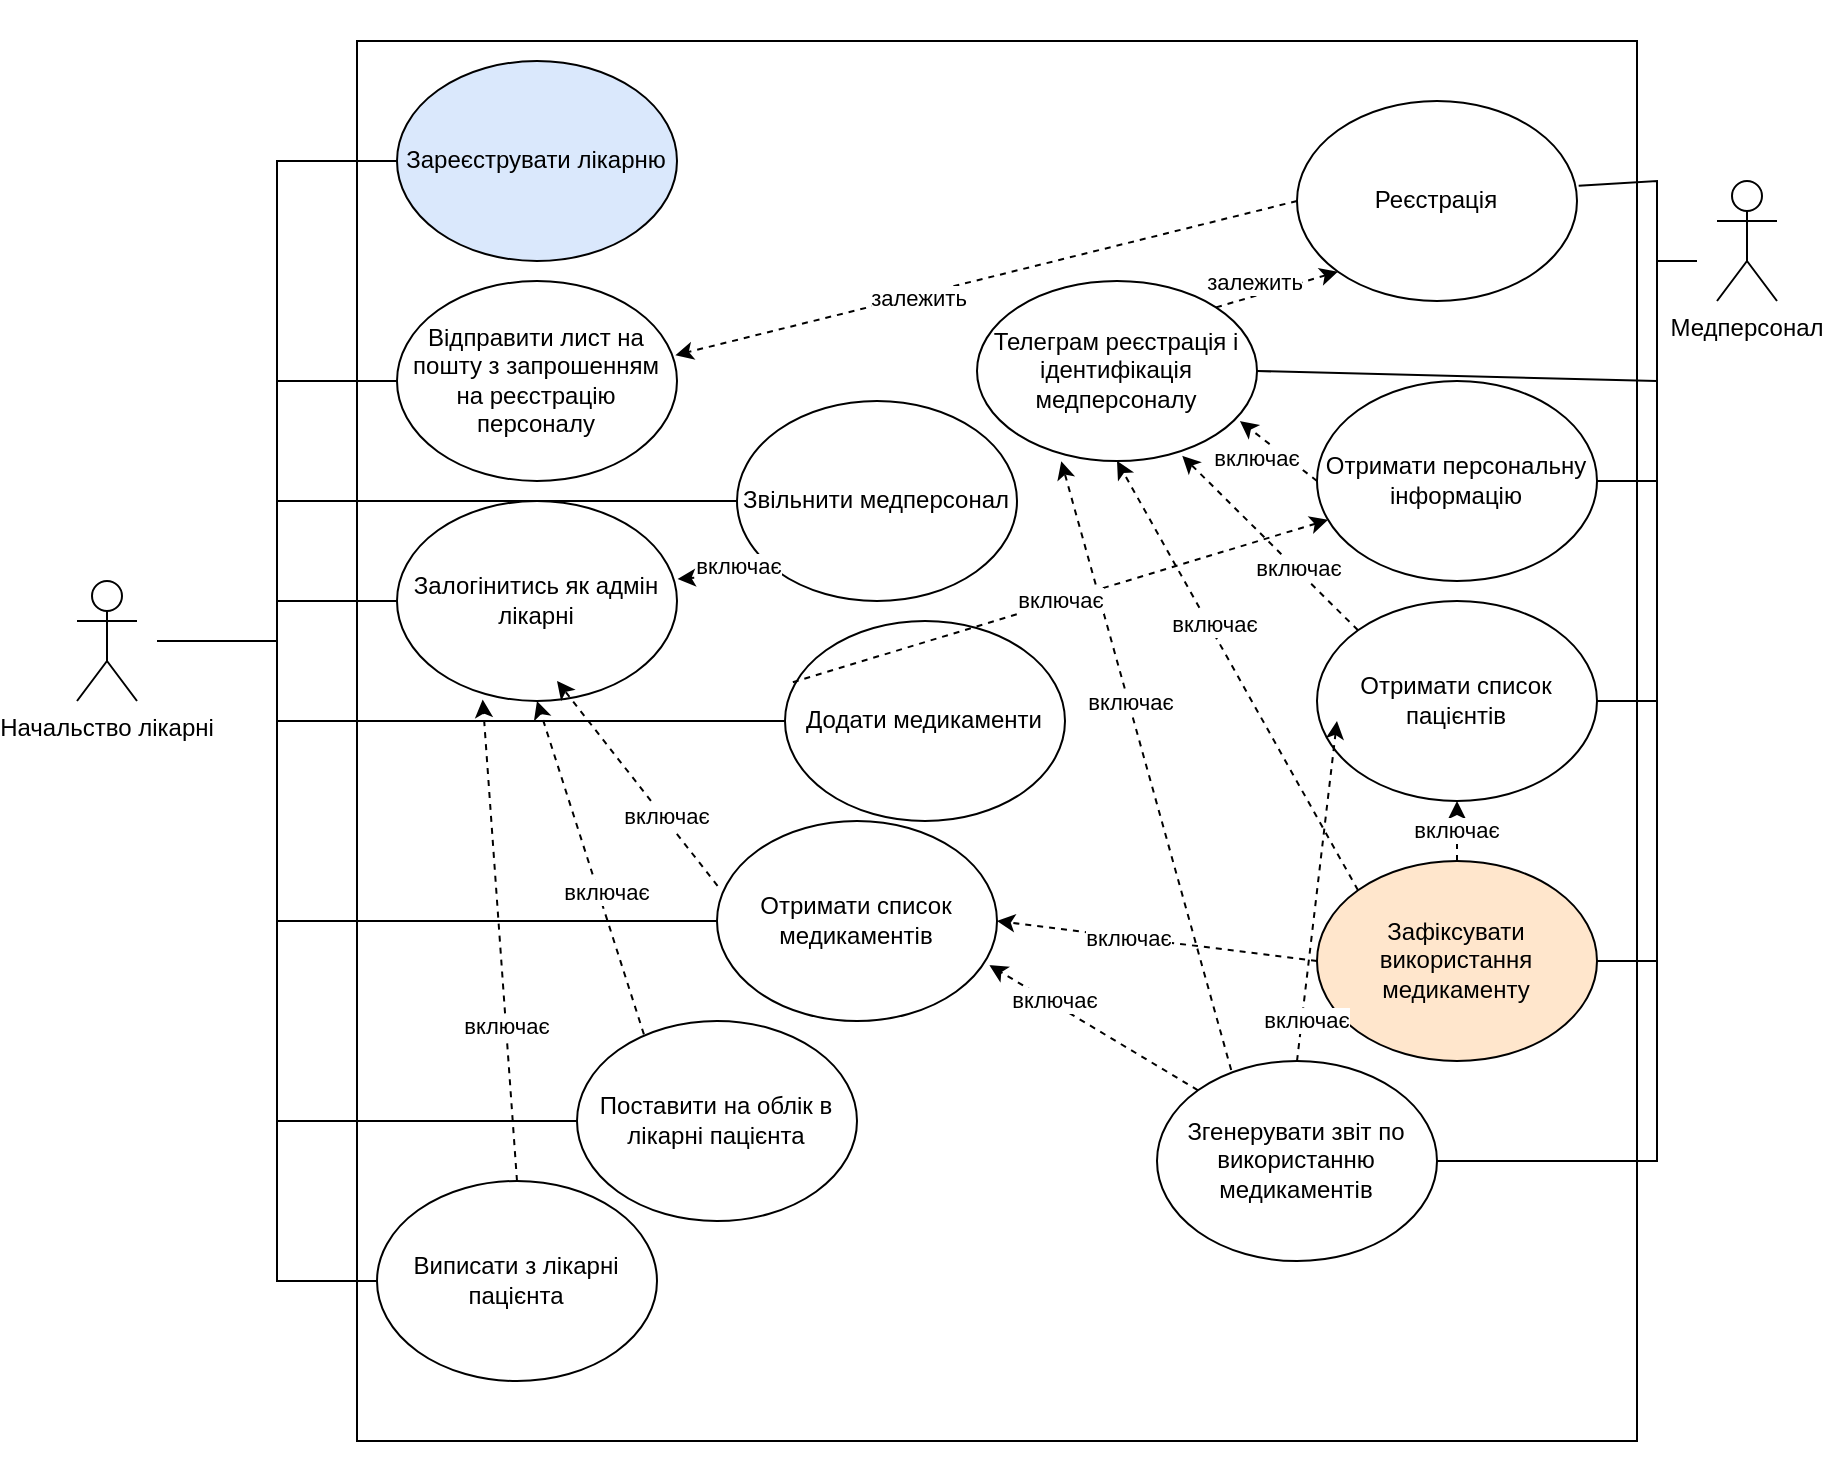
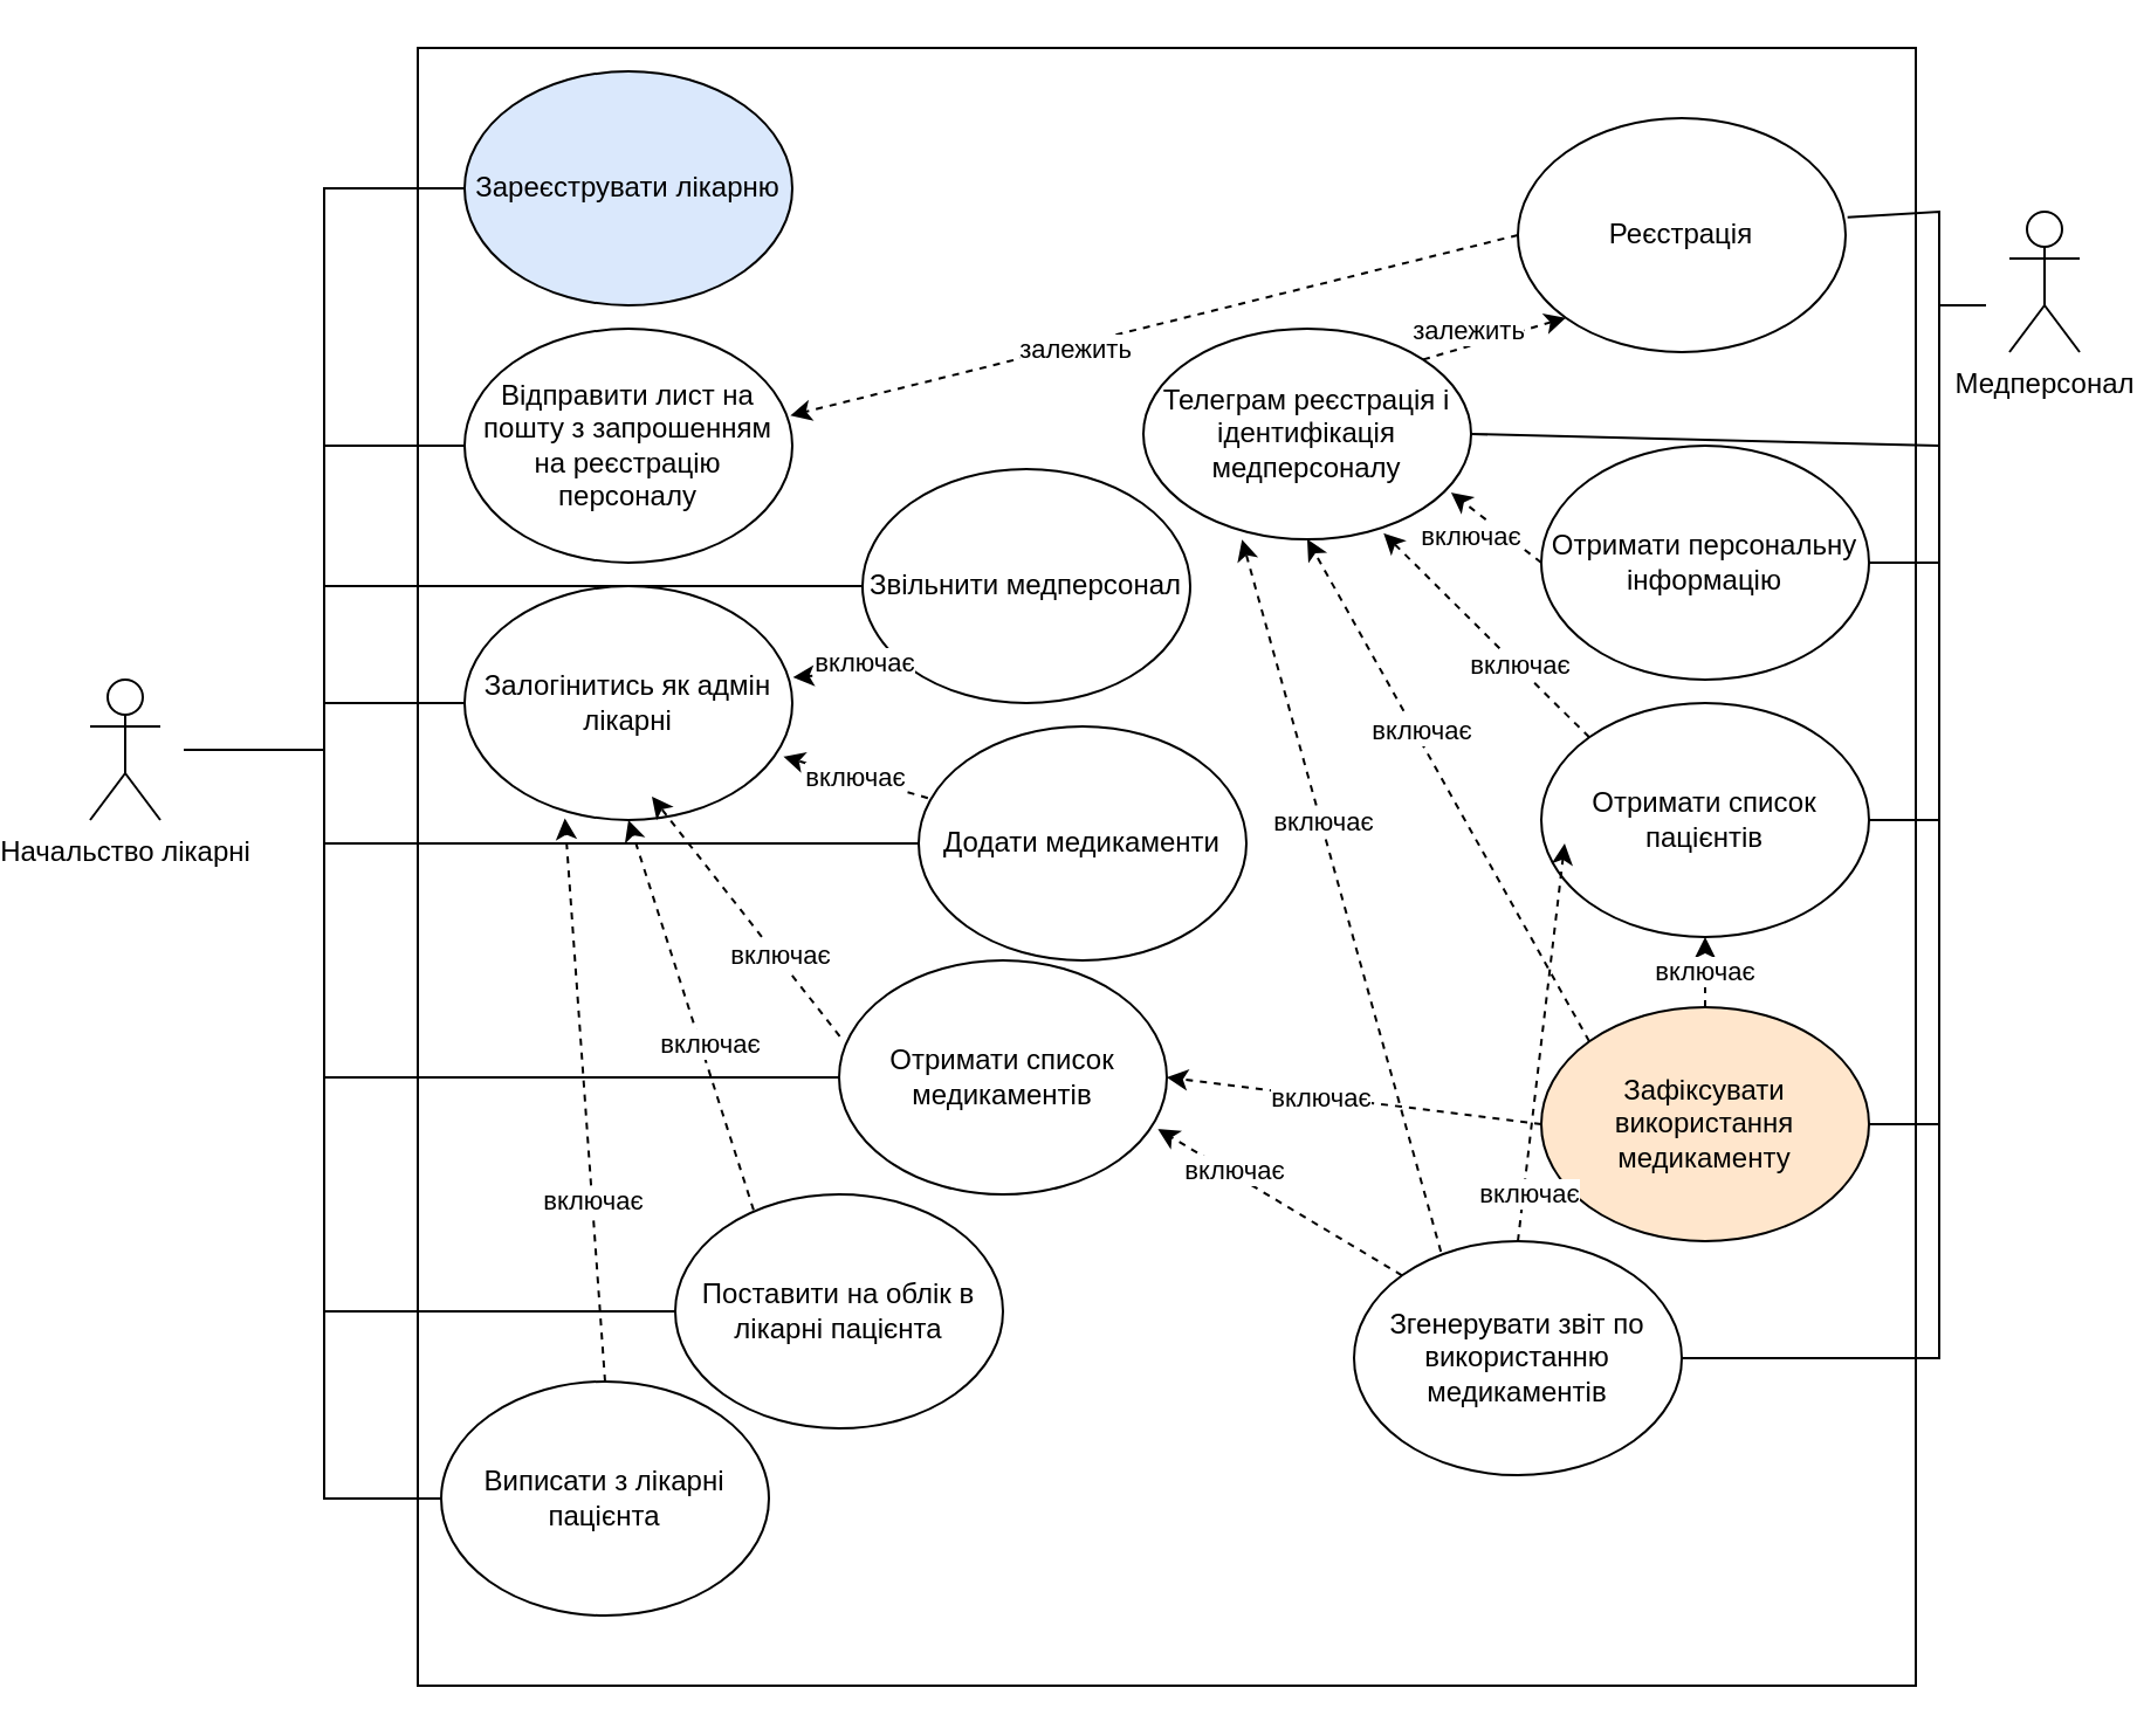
- <mxCell id="60" value="включає" style="endArrow=classic;html=1;rounded=0;dashed=1;exitX=0.028;exitY=0.306;exitDx=0;exitDy=0;exitPerimeter=0;" edge="1" parent="1" source="8" target="16"><mxGeometry width="50" height="50" relative="1" as="geometry"><mxPoint x="368" y="332" as="sourcePoint" /><mxPoint x="90" y="420" as="targetPoint" /></mxGeometry></mxCell>
+ <mxCell id="60" value="включає" style="endArrow=classic;html=1;rounded=0;entryX=0.973;entryY=0.729;entryDx=0;entryDy=0;entryPerimeter=0;dashed=1;exitX=0.028;exitY=0.306;exitDx=0;exitDy=0;exitPerimeter=0;" edge="1" parent="1" source="8" target="5"><mxGeometry width="50" height="50" relative="1" as="geometry"><mxPoint x="368" y="332" as="sourcePoint" /><mxPoint x="90" y="420" as="targetPoint" /></mxGeometry></mxCell>
